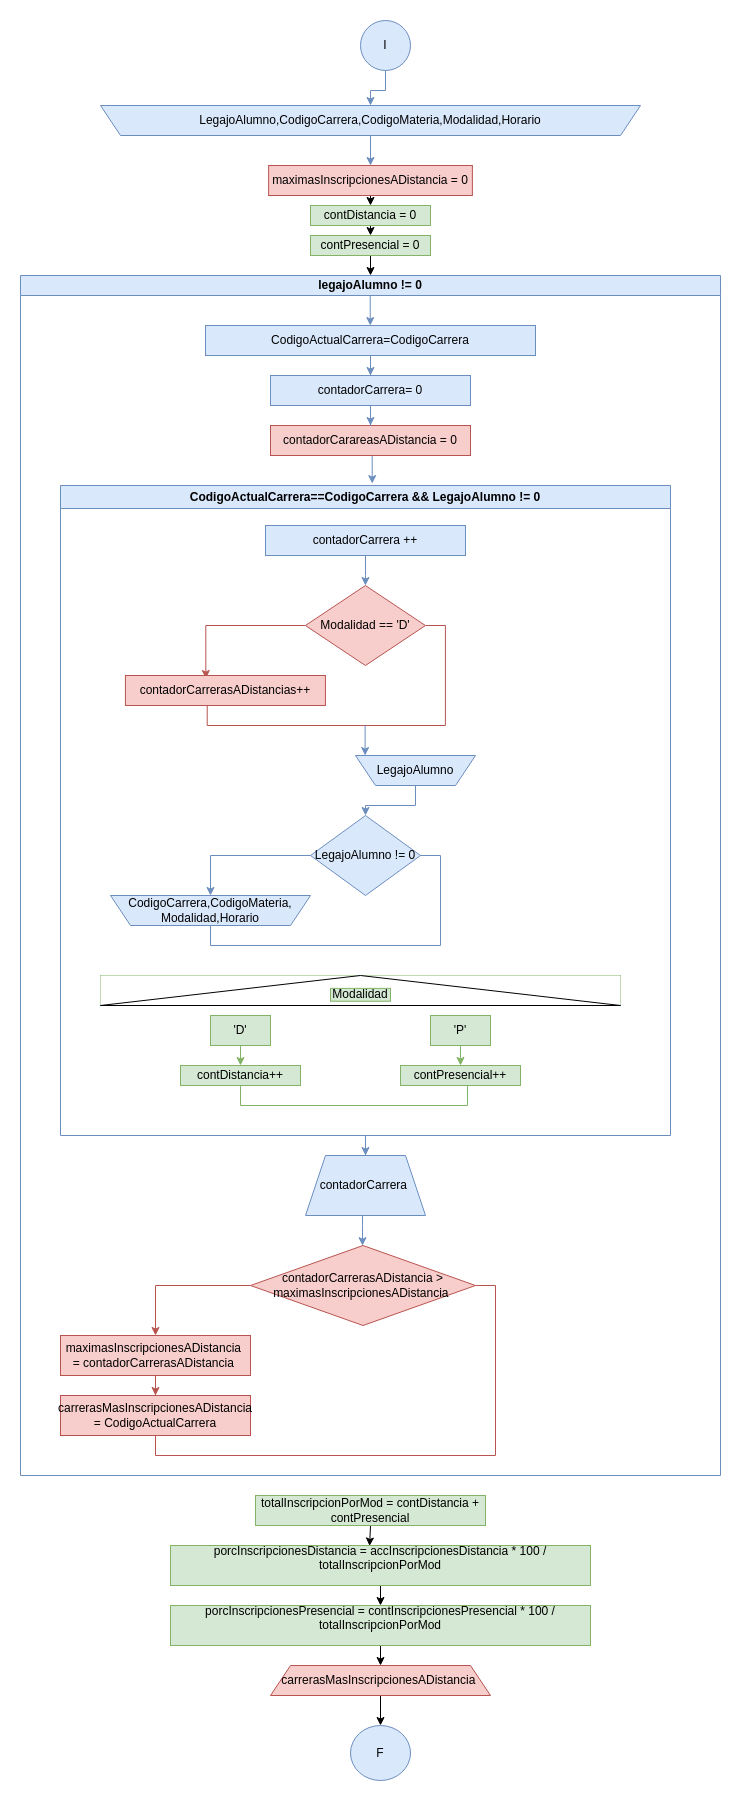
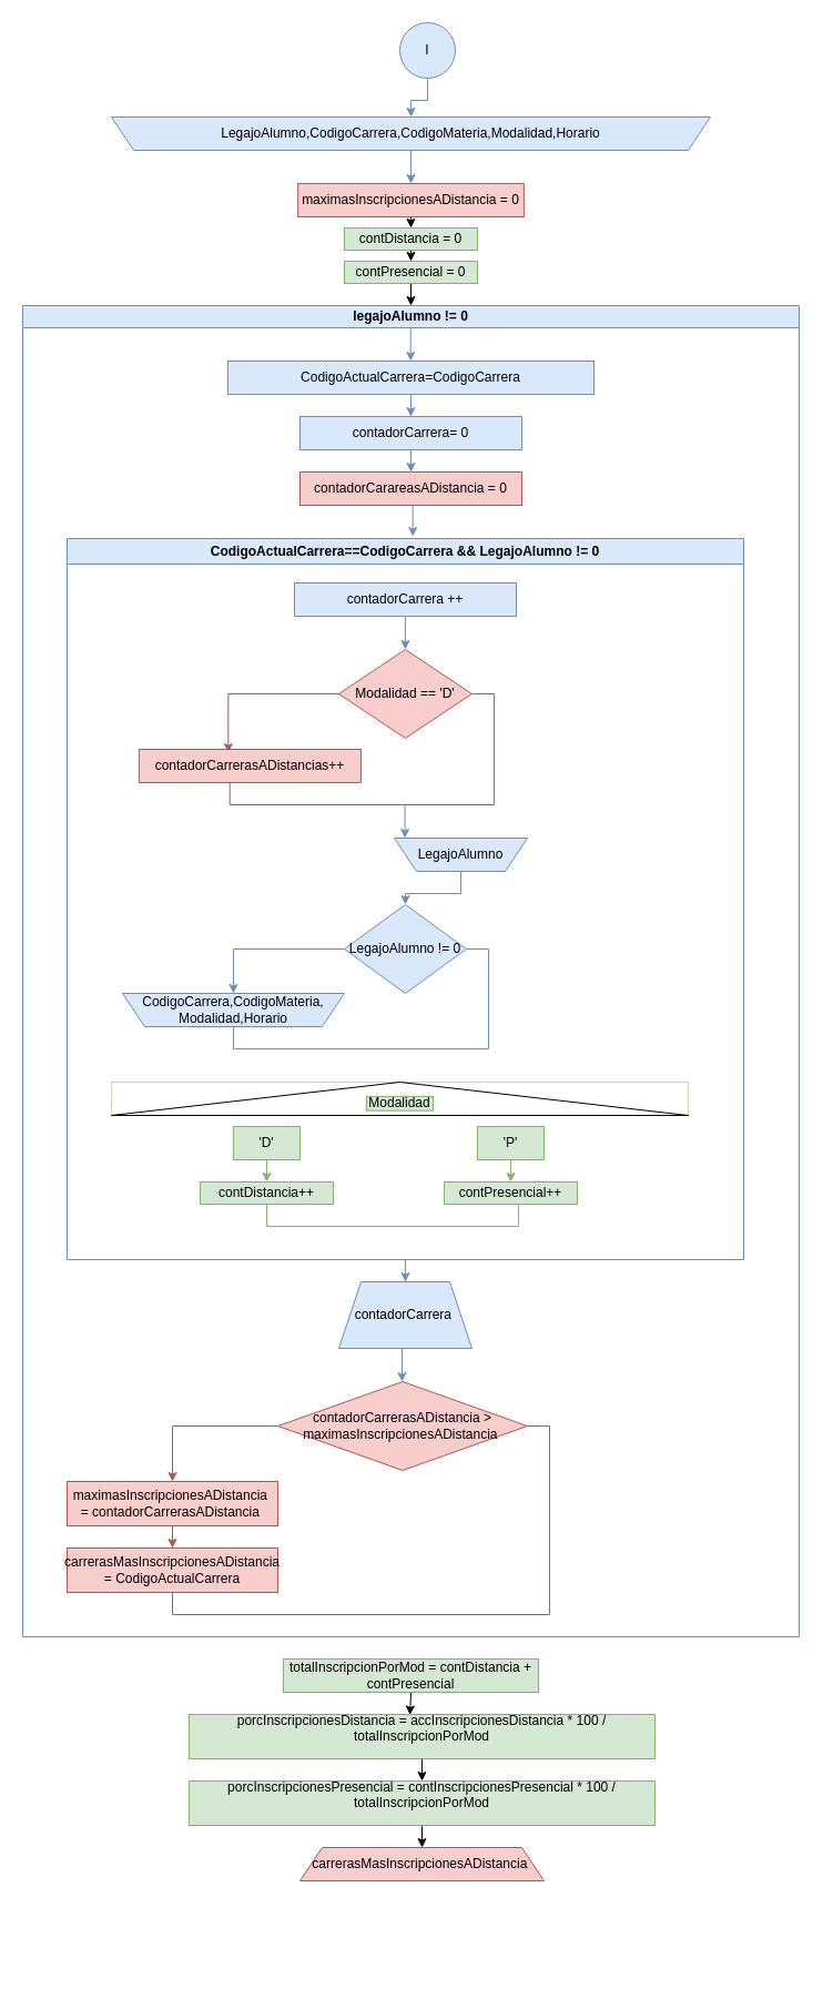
- <mxCell id="51" value="" style="edgeStyle=orthogonalEdgeStyle;rounded=0;orthogonalLoop=1;jettySize=auto;html=1;" edge="1" parent="1" source="52" target="53"><mxGeometry relative="1" as="geometry" /></mxCell>
- <mxCell id="53" value="F" style="ellipse;whiteSpace=wrap;html=1;fillColor=#dae8fc;strokeColor=#6c8ebf;" parent="1" vertex="1"><mxGeometry x="350" y="1725" width="60" height="55" as="geometry" /></mxCell>
